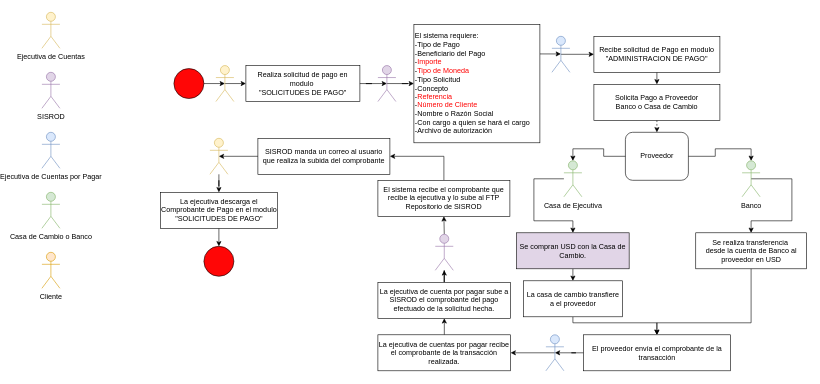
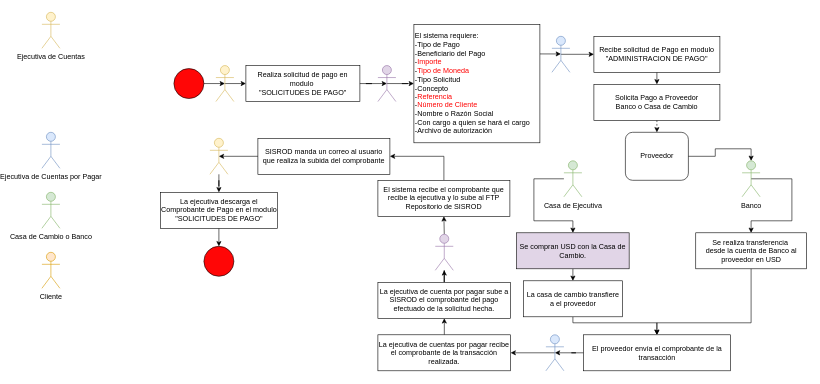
- <mxCell id="8" value="SISROD" style="shape=umlActor;verticalLabelPosition=bottom;verticalAlign=top;html=1;outlineConnect=0;fillColor=#e1d5e7;strokeColor=#9673a6;" parent="1" vertex="1"><mxGeometry x="20" y="120" width="30" height="60" as="geometry" /></mxCell>
- <mxCell id="29" style="edgeStyle=orthogonalEdgeStyle;rounded=0;orthogonalLoop=1;jettySize=auto;html=1;exitX=0;exitY=0.5;exitDx=0;exitDy=0;entryX=0.5;entryY=0;entryDx=0;entryDy=0;entryPerimeter=0;" parent="1" source="22" target="26" edge="1"><mxGeometry relative="1" as="geometry" /></mxCell>
